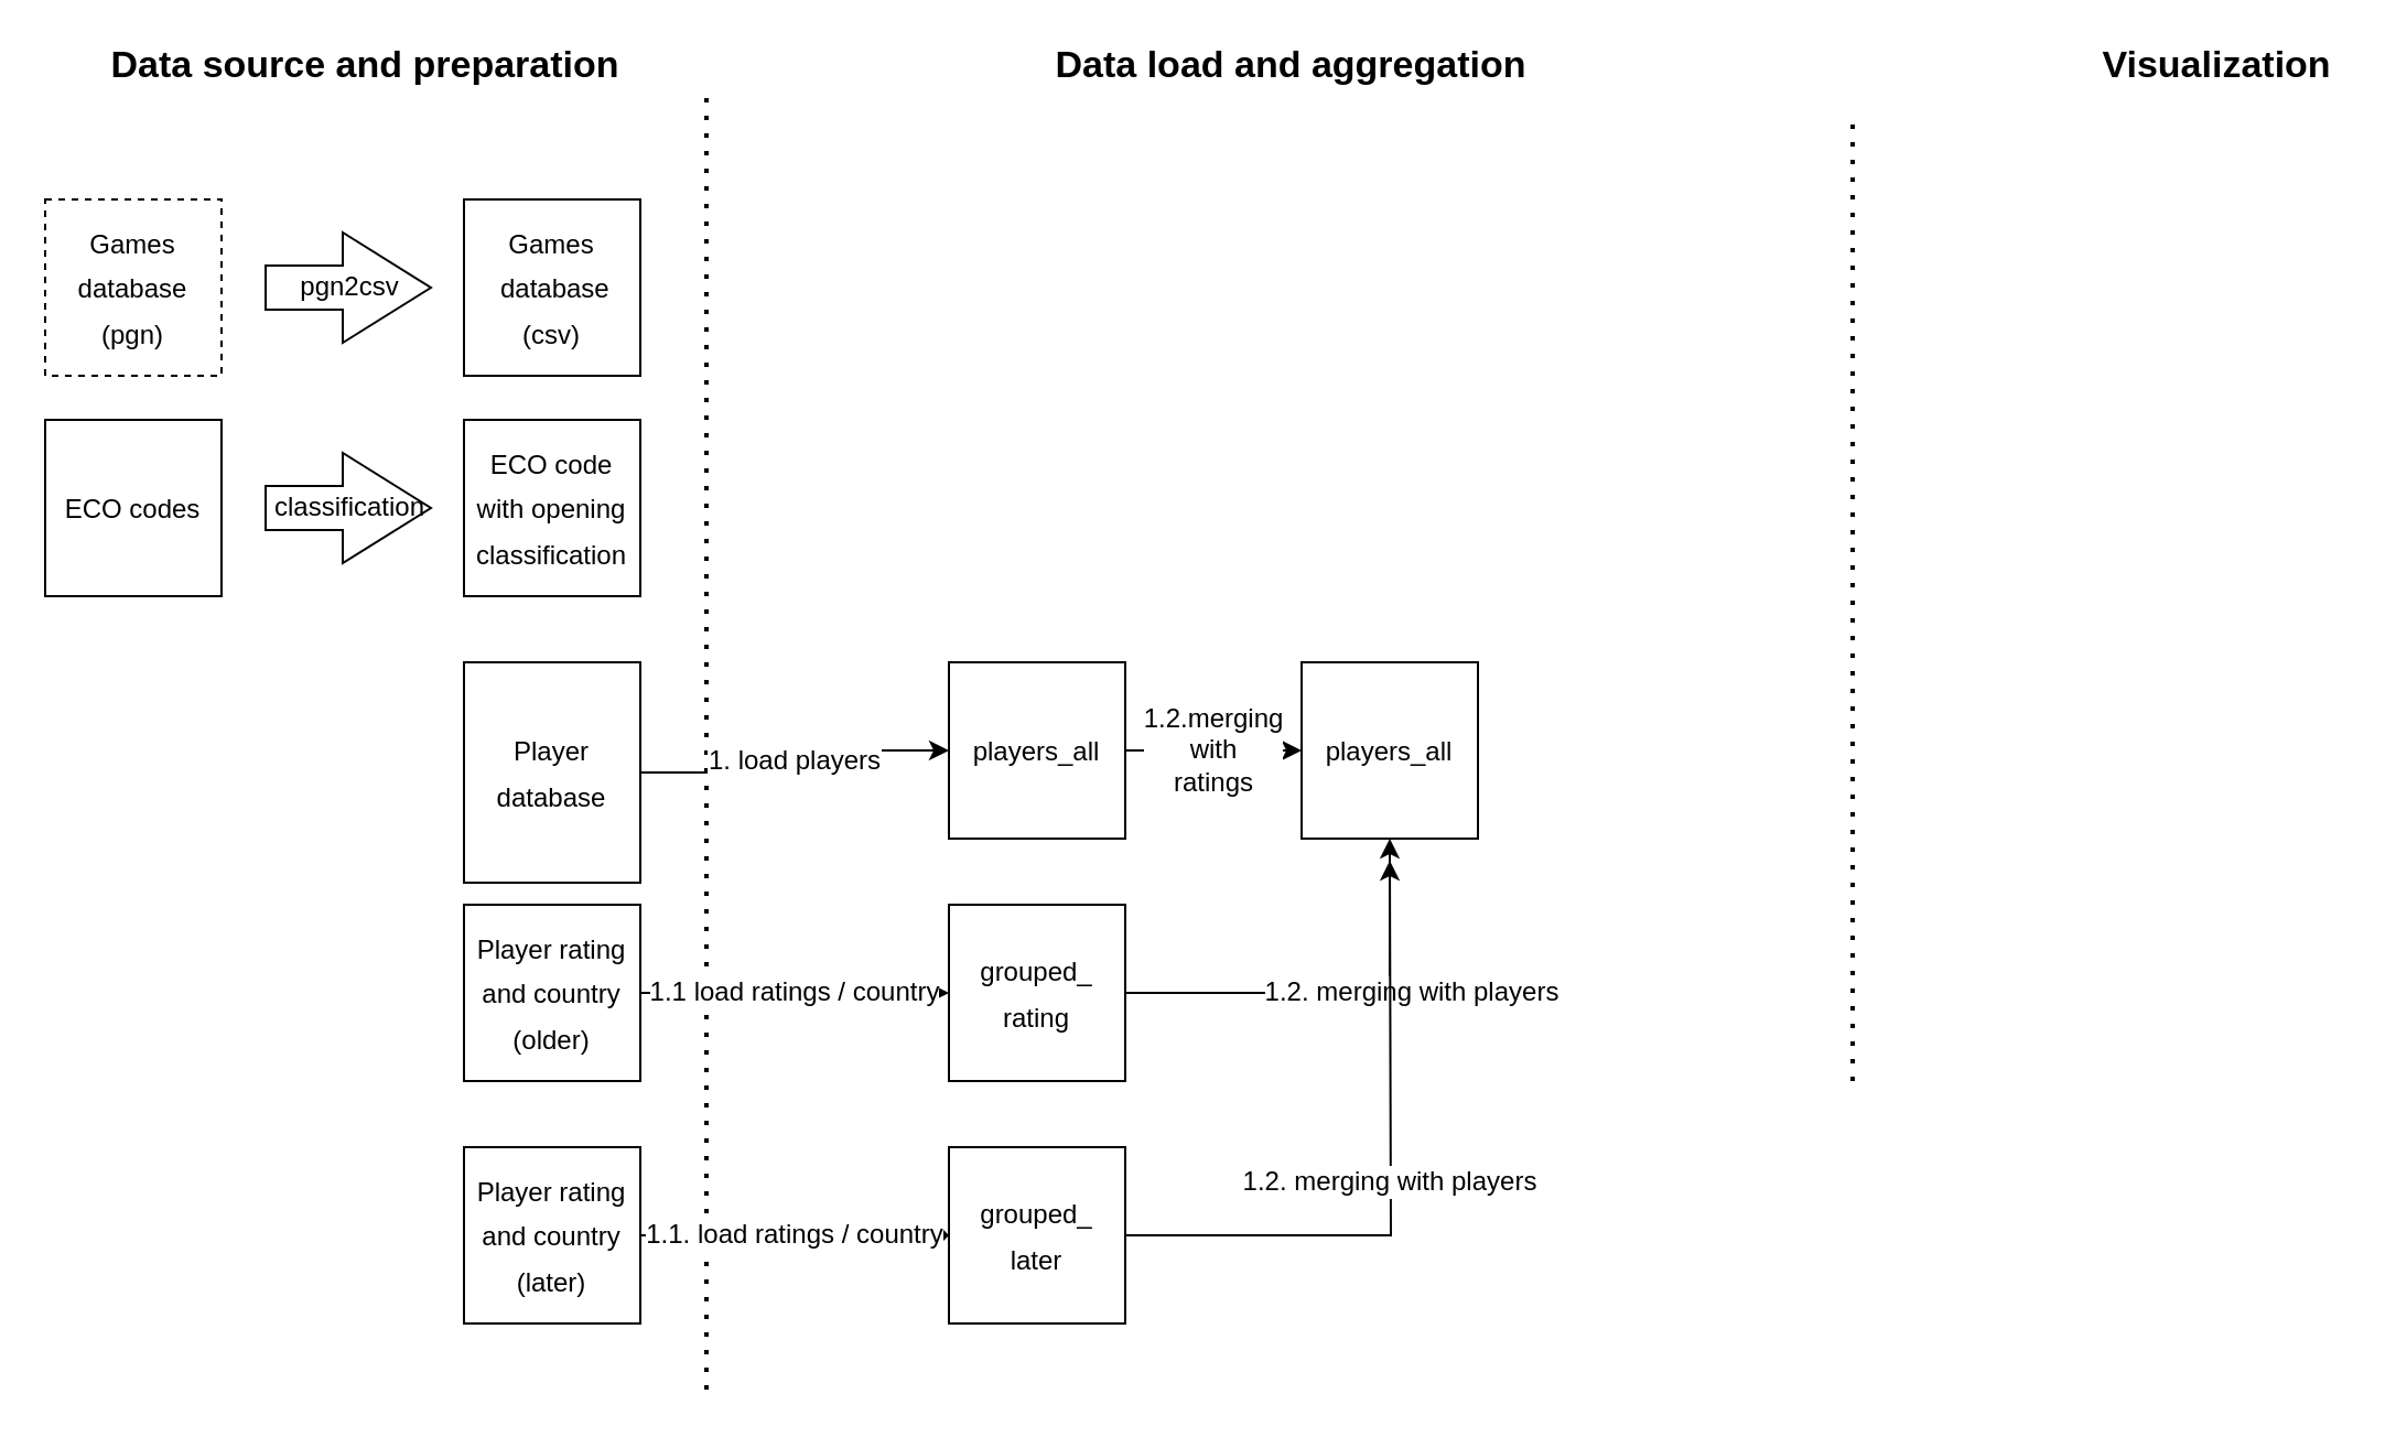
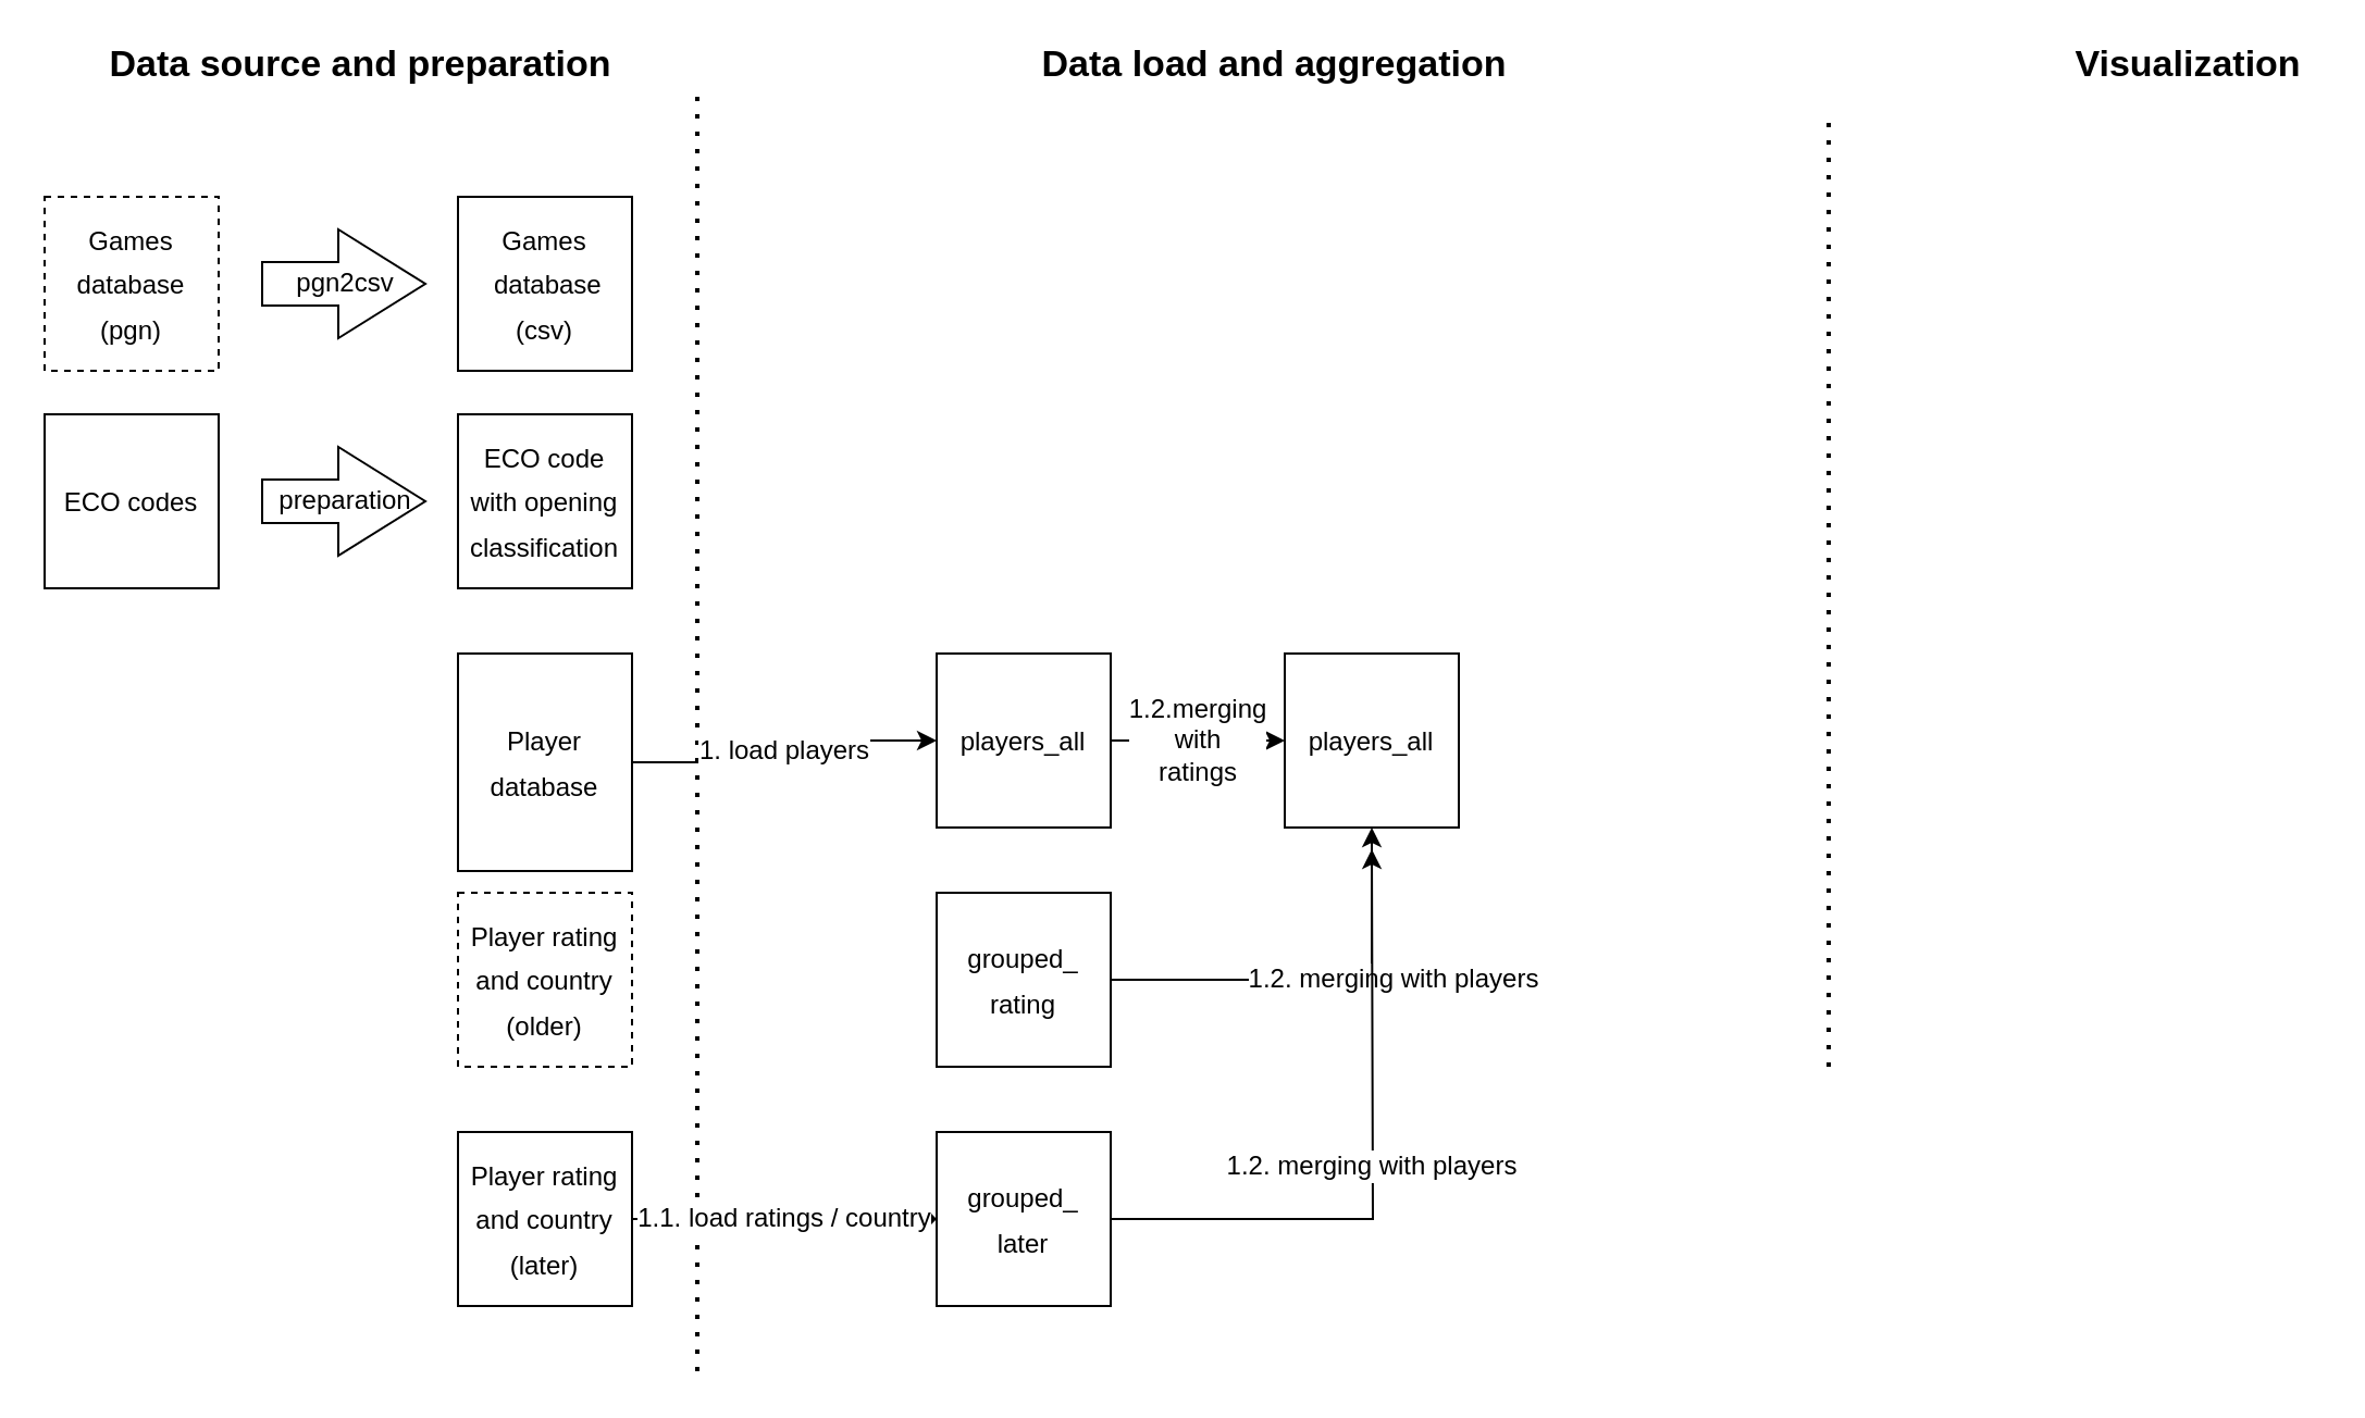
- <mxCell id="11" value="classification" style="html=1;shadow=0;dashed=0;align=center;verticalAlign=middle;shape=mxgraph.arrows2.arrow;dy=0.6;dx=40;notch=0;fontSize=12;" vertex="1" parent="1"><mxGeometry x="120" y="205" width="75" height="50" as="geometry" /></mxCell>
+ <mxCell id="11" value="preparation" style="html=1;shadow=0;dashed=0;align=center;verticalAlign=middle;shape=mxgraph.arrows2.arrow;dy=0.6;dx=40;notch=0;fontSize=12;" vertex="1" parent="1"><mxGeometry x="120" y="205" width="75" height="50" as="geometry" /></mxCell>
- <mxCell id="14" value="&lt;font style=&quot;font-size: 12px&quot;&gt;Player rating and country (older)&lt;br&gt;&lt;/font&gt;" style="whiteSpace=wrap;html=1;aspect=fixed;fontSize=17;" vertex="1" parent="1"><mxGeometry x="210" y="410" width="80" height="80" as="geometry" /></mxCell>
+ <mxCell id="14" value="&lt;font style=&quot;font-size: 12px&quot;&gt;Player rating and country (older)&lt;br&gt;&lt;/font&gt;" style="whiteSpace=wrap;html=1;aspect=fixed;fontSize=17;dashed=1;" vertex="1" parent="1"><mxGeometry x="210" y="410" width="80" height="80" as="geometry" /></mxCell>
- <mxCell id="13" value="1.1 load ratings / country" style="edgeStyle=orthogonalEdgeStyle;rounded=0;orthogonalLoop=1;jettySize=auto;html=1;exitX=1;exitY=0.5;exitDx=0;exitDy=0;entryX=0;entryY=0.5;entryDx=0;entryDy=0;fontSize=12;" edge="1" parent="1" source="14" target="22"><mxGeometry relative="1" as="geometry" /></mxCell>
